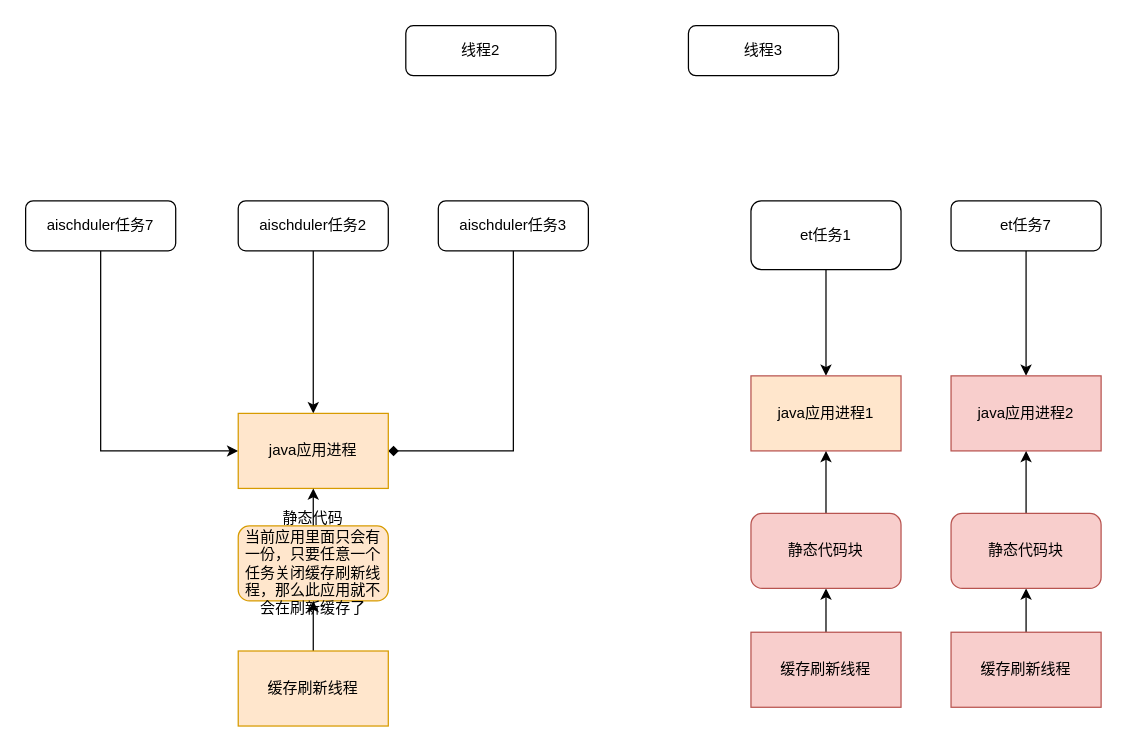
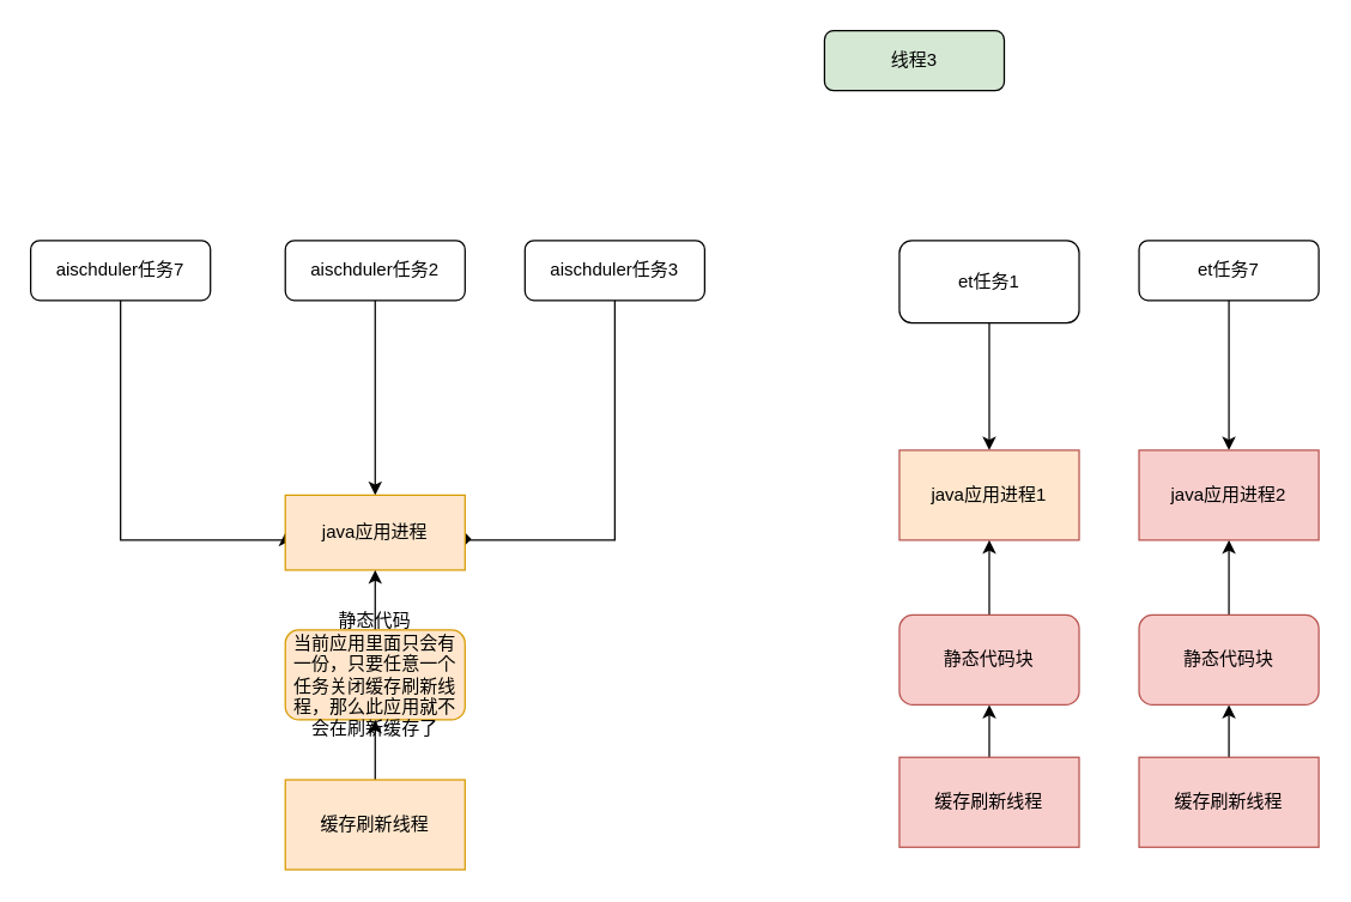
- <mxCell id="4" value="线程2" style="rounded=1;whiteSpace=wrap;html=1;fontSize=12;glass=0;strokeWidth=1;shadow=0;" parent="1" vertex="1"><mxGeometry x="324" y="20" width="120" height="40" as="geometry" /></mxCell>
- <mxCell id="5" value="线程3" style="rounded=1;whiteSpace=wrap;html=1;fontSize=12;glass=0;strokeWidth=1;shadow=0;" parent="1" vertex="1"><mxGeometry x="550" y="20" width="120" height="40" as="geometry" /></mxCell>
+ <mxCell id="5" value="线程3" style="rounded=1;whiteSpace=wrap;html=1;fontSize=12;glass=0;strokeWidth=1;shadow=0;fillColor=#d5e8d4;" parent="1" vertex="1"><mxGeometry x="550" y="20" width="120" height="40" as="geometry" /></mxCell>
- <mxCell id="10" value="java应用进程" style="rounded=0;whiteSpace=wrap;html=1;fillColor=#ffe6cc;strokeColor=#d79b00;" vertex="1" parent="1"><mxGeometry x="190" y="330" width="120" height="60" as="geometry" /></mxCell>
+ <mxCell id="10" value="java应用进程" style="rounded=0;whiteSpace=wrap;html=1;fillColor=#ffe6cc;strokeColor=#d79b00;" vertex="1" parent="1"><mxGeometry x="190" y="330" width="120" height="50" as="geometry" /></mxCell>
